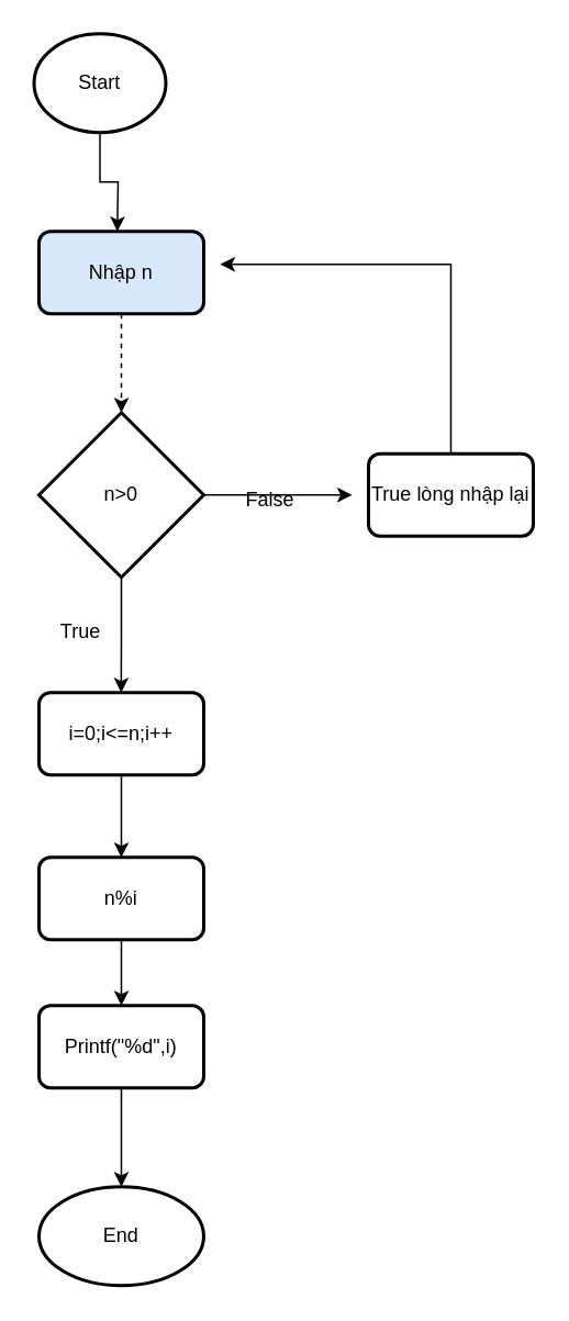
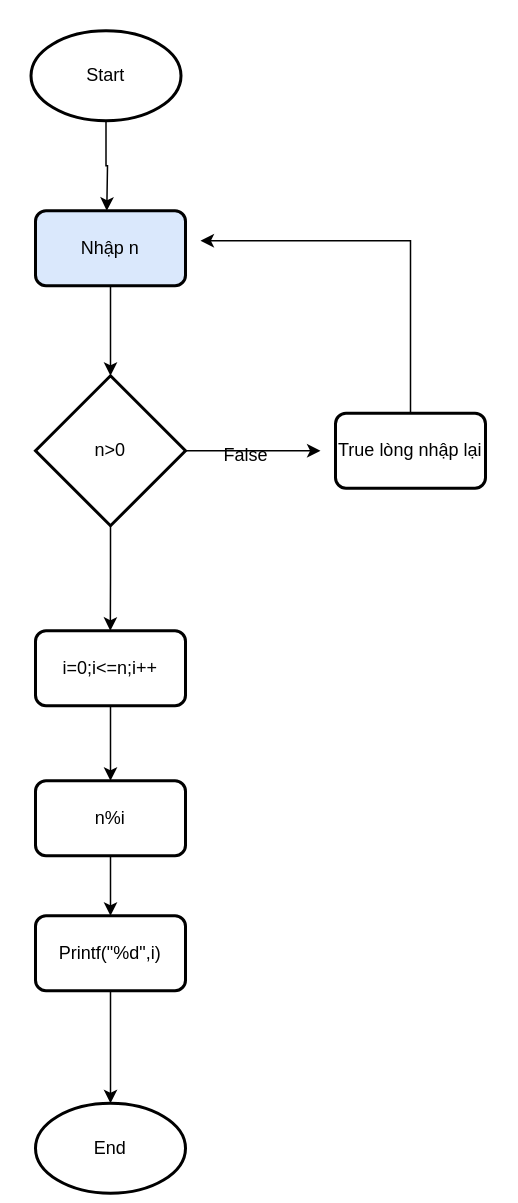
- <mxCell id="3" value="Start" style="strokeWidth=2;html=1;shape=mxgraph.flowchart.start_1;whiteSpace=wrap;" vertex="1" parent="1"><mxGeometry x="20" y="20" width="80" height="60" as="geometry" /></mxCell>
+ <mxCell id="3" value="Start" style="strokeWidth=2;html=1;shape=mxgraph.flowchart.start_1;whiteSpace=wrap;" vertex="1" parent="1"><mxGeometry x="20" y="20" width="100" height="60" as="geometry" /></mxCell>
- <mxCell id="5" style="edgeStyle=orthogonalEdgeStyle;rounded=0;orthogonalLoop=1;jettySize=auto;html=1;exitX=0.5;exitY=1;exitDx=0;exitDy=0;dashed=1;" edge="1" parent="1" source="6" target="9"><mxGeometry relative="1" as="geometry"><mxPoint x="72.882" y="250" as="targetPoint" /></mxGeometry></mxCell>
+ <mxCell id="5" style="edgeStyle=orthogonalEdgeStyle;rounded=0;orthogonalLoop=1;jettySize=auto;html=1;exitX=0.5;exitY=1;exitDx=0;exitDy=0;" edge="1" parent="1" source="6" target="9"><mxGeometry relative="1" as="geometry"><mxPoint x="72.882" y="250" as="targetPoint" /></mxGeometry></mxCell>
- <mxCell id="11" value="True" style="text;html=1;align=center;verticalAlign=middle;resizable=0;points=[];autosize=1;strokeColor=none;fillColor=none;" vertex="1" parent="1"><mxGeometry x="23" y="368" width="50" height="30" as="geometry" /></mxCell>
- <mxCell id="4" value="End" style="strokeWidth=2;html=1;shape=mxgraph.flowchart.start_1;whiteSpace=wrap;" vertex="1" parent="1"><mxGeometry x="23" y="720" width="100" height="60" as="geometry" /></mxCell>
+ <mxCell id="4" value="End" style="strokeWidth=2;html=1;shape=mxgraph.flowchart.start_1;whiteSpace=wrap;" vertex="1" parent="1"><mxGeometry x="23" y="735" width="100" height="60" as="geometry" /></mxCell>
